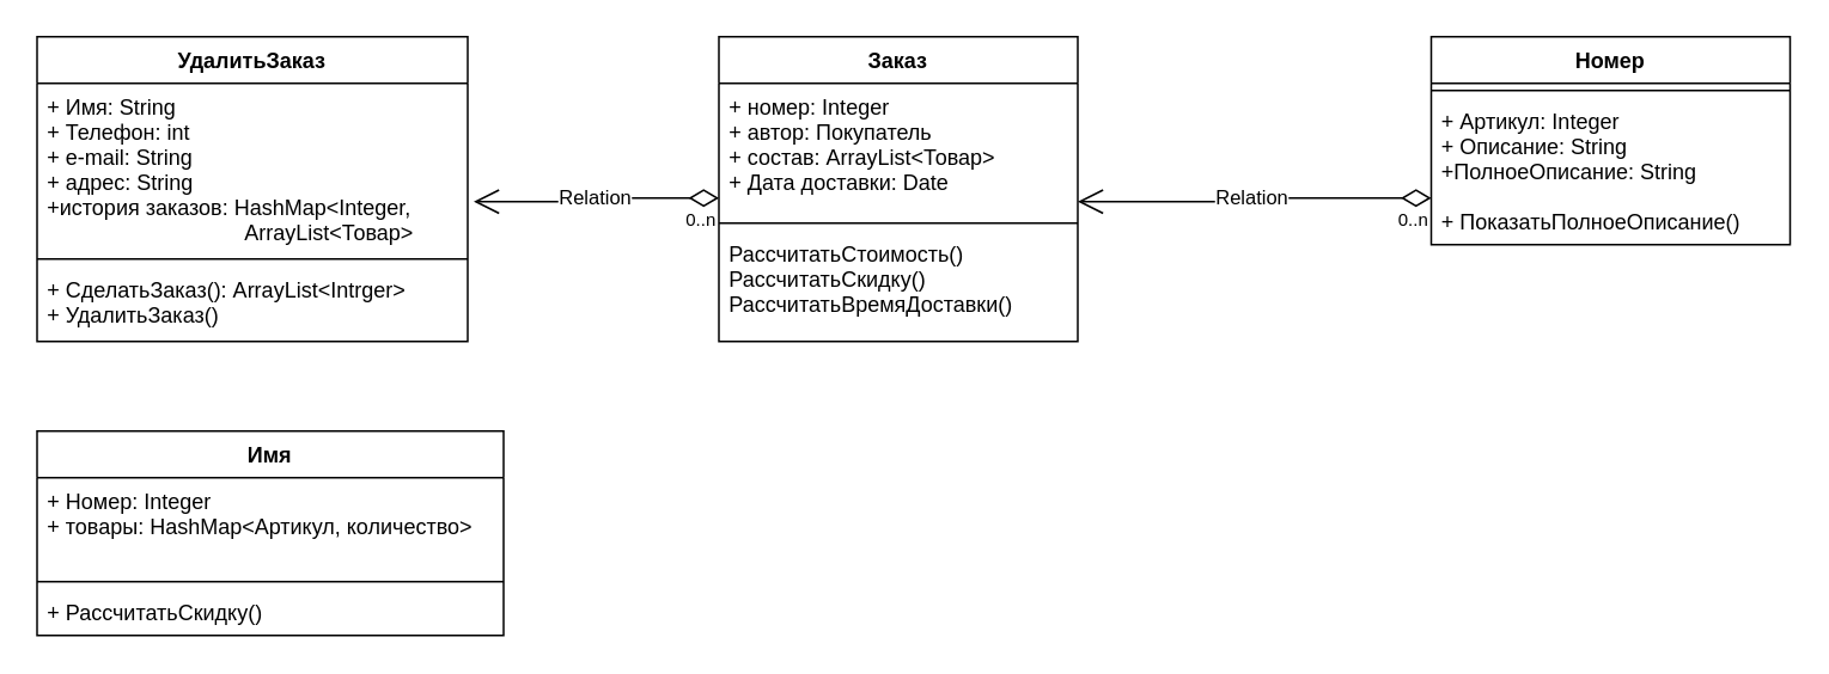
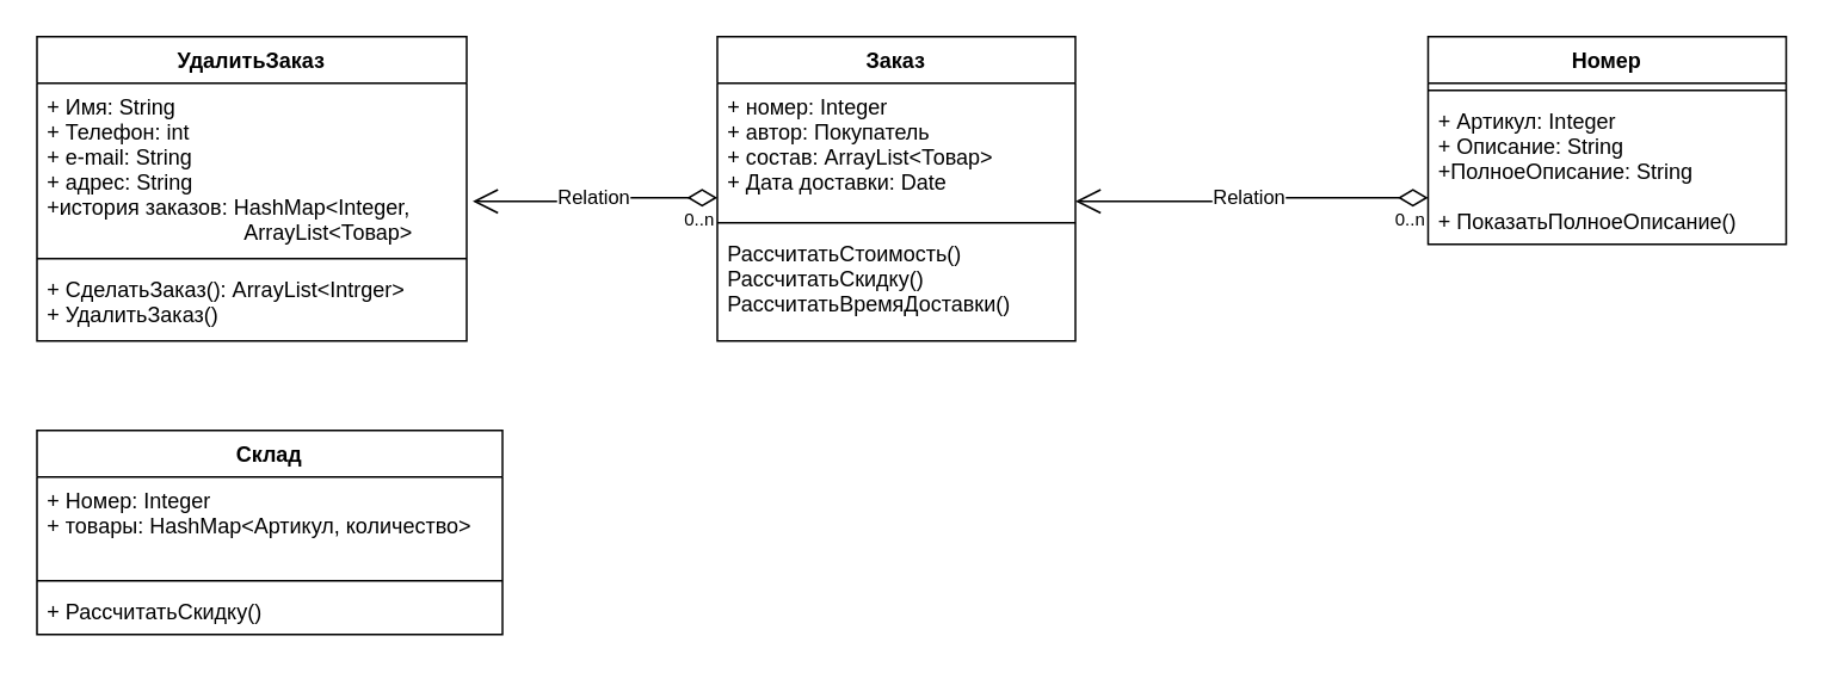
- <mxCell id="14" value="Имя" style="swimlane;fontStyle=1;align=center;verticalAlign=top;childLayout=stackLayout;horizontal=1;startSize=26;horizontalStack=0;resizeParent=1;resizeParentMax=0;resizeLast=0;collapsible=1;marginBottom=0;" parent="1" vertex="1"><mxGeometry x="20" y="240" width="260" height="114" as="geometry" /></mxCell>
+ <mxCell id="14" value="Склад" style="swimlane;fontStyle=1;align=center;verticalAlign=top;childLayout=stackLayout;horizontal=1;startSize=26;horizontalStack=0;resizeParent=1;resizeParentMax=0;resizeLast=0;collapsible=1;marginBottom=0;" parent="1" vertex="1"><mxGeometry x="20" y="240" width="260" height="114" as="geometry" /></mxCell>
